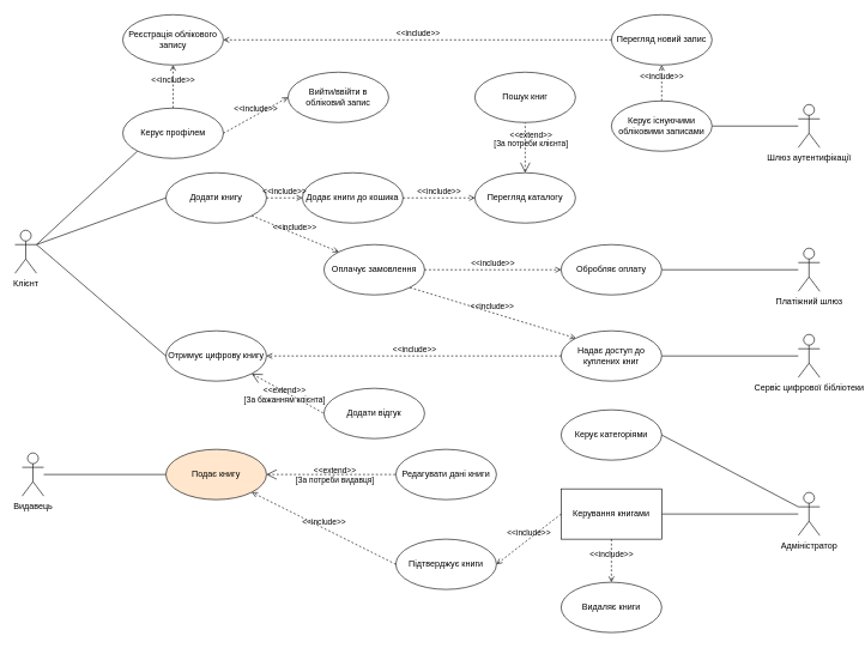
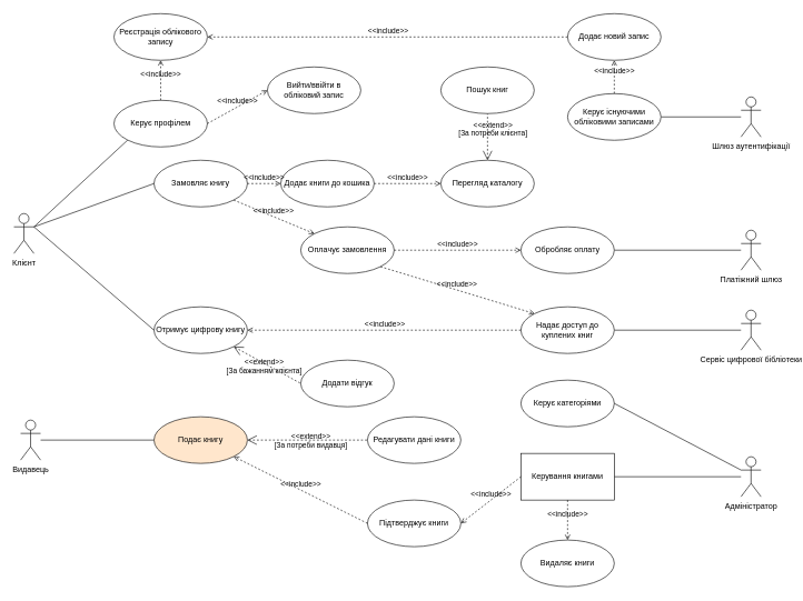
- <mxCell id="48" value="Перегляд новий запис" style="ellipse;whiteSpace=wrap;html=1;" vertex="1" parent="1"><mxGeometry x="850" y="20" width="140" height="70" as="geometry" /></mxCell>
+ <mxCell id="48" value="Додає новий запис" style="ellipse;whiteSpace=wrap;html=1;" vertex="1" parent="1"><mxGeometry x="850" y="20" width="140" height="70" as="geometry" /></mxCell>
- <mxCell id="27" value="Додати книгу" style="ellipse;whiteSpace=wrap;html=1;" parent="1" vertex="1"><mxGeometry x="230" y="240" width="140" height="70" as="geometry" /></mxCell>
+ <mxCell id="27" value="Замовляє книгу" style="ellipse;whiteSpace=wrap;html=1;" parent="1" vertex="1"><mxGeometry x="230" y="240" width="140" height="70" as="geometry" /></mxCell>
